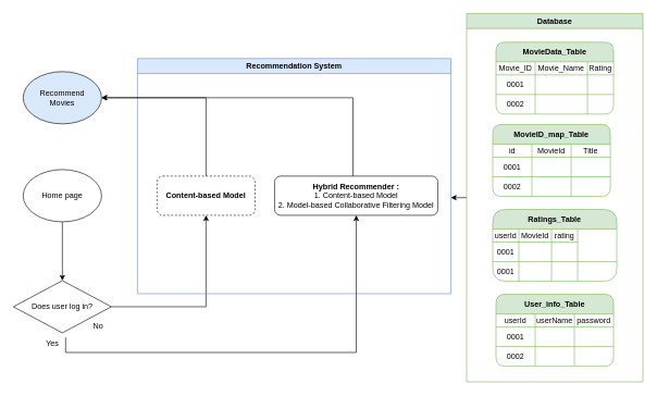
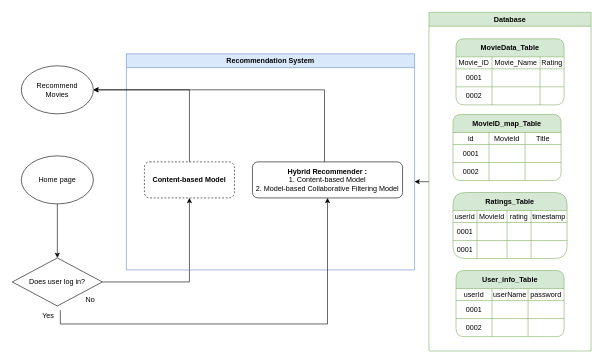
- <mxCell id="9" value="Recommend&lt;br&gt;Movies" style="ellipse;whiteSpace=wrap;html=1;fillColor=#dae8fc;" parent="1" vertex="1"><mxGeometry x="35" y="109" width="120" height="80" as="geometry" /></mxCell>
+ <mxCell id="9" value="Recommend&lt;br&gt;Movies" style="ellipse;whiteSpace=wrap;html=1;" parent="1" vertex="1"><mxGeometry x="35" y="109" width="120" height="80" as="geometry" /></mxCell>
+ <mxCell id="46" value="timestamp" style="shape=partialRectangle;html=1;whiteSpace=wrap;connectable=0;fillColor=none;top=0;left=0;bottom=0;right=0;overflow=hidden;" vertex="1" parent="42"><mxGeometry x="130" width="60" height="20" as="geometry" /></mxCell>
